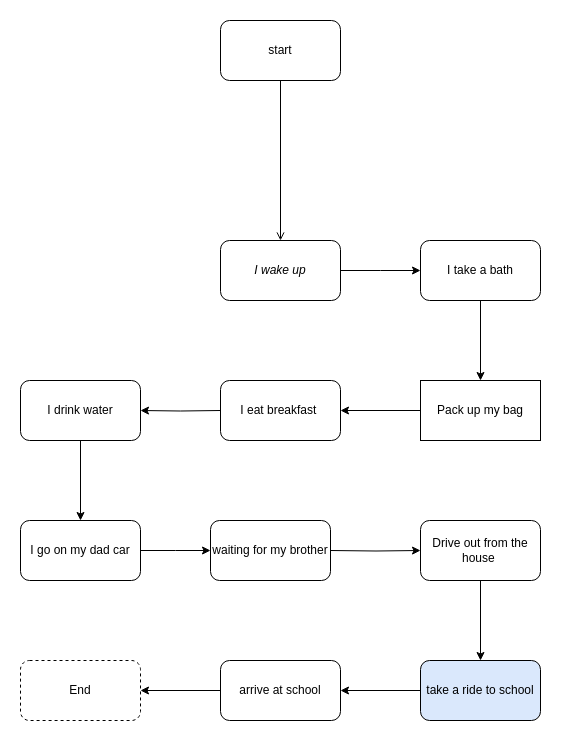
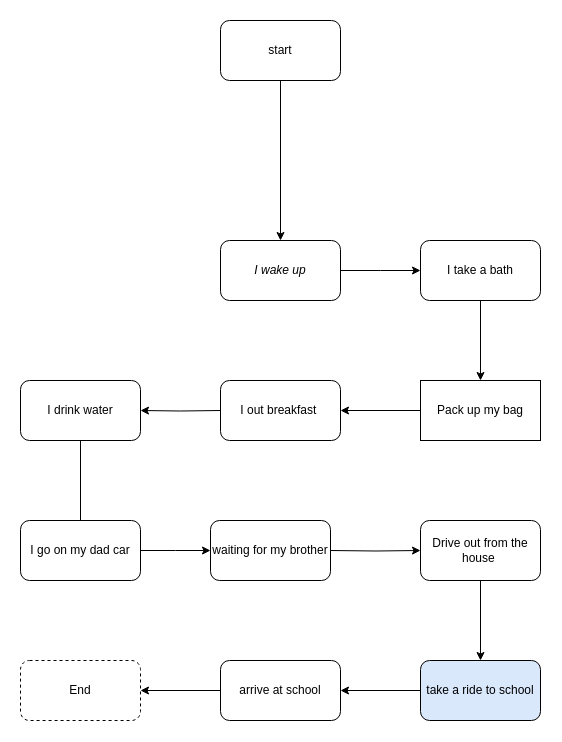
- <mxCell id="2" value="" style="edgeStyle=orthogonalEdgeStyle;rounded=0;orthogonalLoop=1;jettySize=auto;html=1;endArrow=open;" parent="1" source="3" target="5" edge="1"><mxGeometry relative="1" as="geometry" /></mxCell>
+ <mxCell id="2" value="" style="edgeStyle=orthogonalEdgeStyle;rounded=0;orthogonalLoop=1;jettySize=auto;html=1;" parent="1" source="3" target="5" edge="1"><mxGeometry relative="1" as="geometry" /></mxCell>
- <mxCell id="23" value="I eat breakfast&amp;nbsp;" style="rounded=1;whiteSpace=wrap;html=1;" vertex="1" parent="1"><mxGeometry x="220" y="380" width="120" height="60" as="geometry" /></mxCell>
+ <mxCell id="23" value="I out breakfast&amp;nbsp;" style="rounded=1;whiteSpace=wrap;html=1;" vertex="1" parent="1"><mxGeometry x="220" y="380" width="120" height="60" as="geometry" /></mxCell>
- <mxCell id="9" value="" style="edgeStyle=orthogonalEdgeStyle;rounded=0;orthogonalLoop=1;jettySize=auto;html=1;" parent="1" source="10" target="12" edge="1"><mxGeometry relative="1" as="geometry" /></mxCell>
+ <mxCell id="9" value="" style="edgeStyle=orthogonalEdgeStyle;rounded=0;orthogonalLoop=1;jettySize=auto;html=1;endArrow=none;" parent="1" source="10" target="12" edge="1"><mxGeometry relative="1" as="geometry" /></mxCell>
